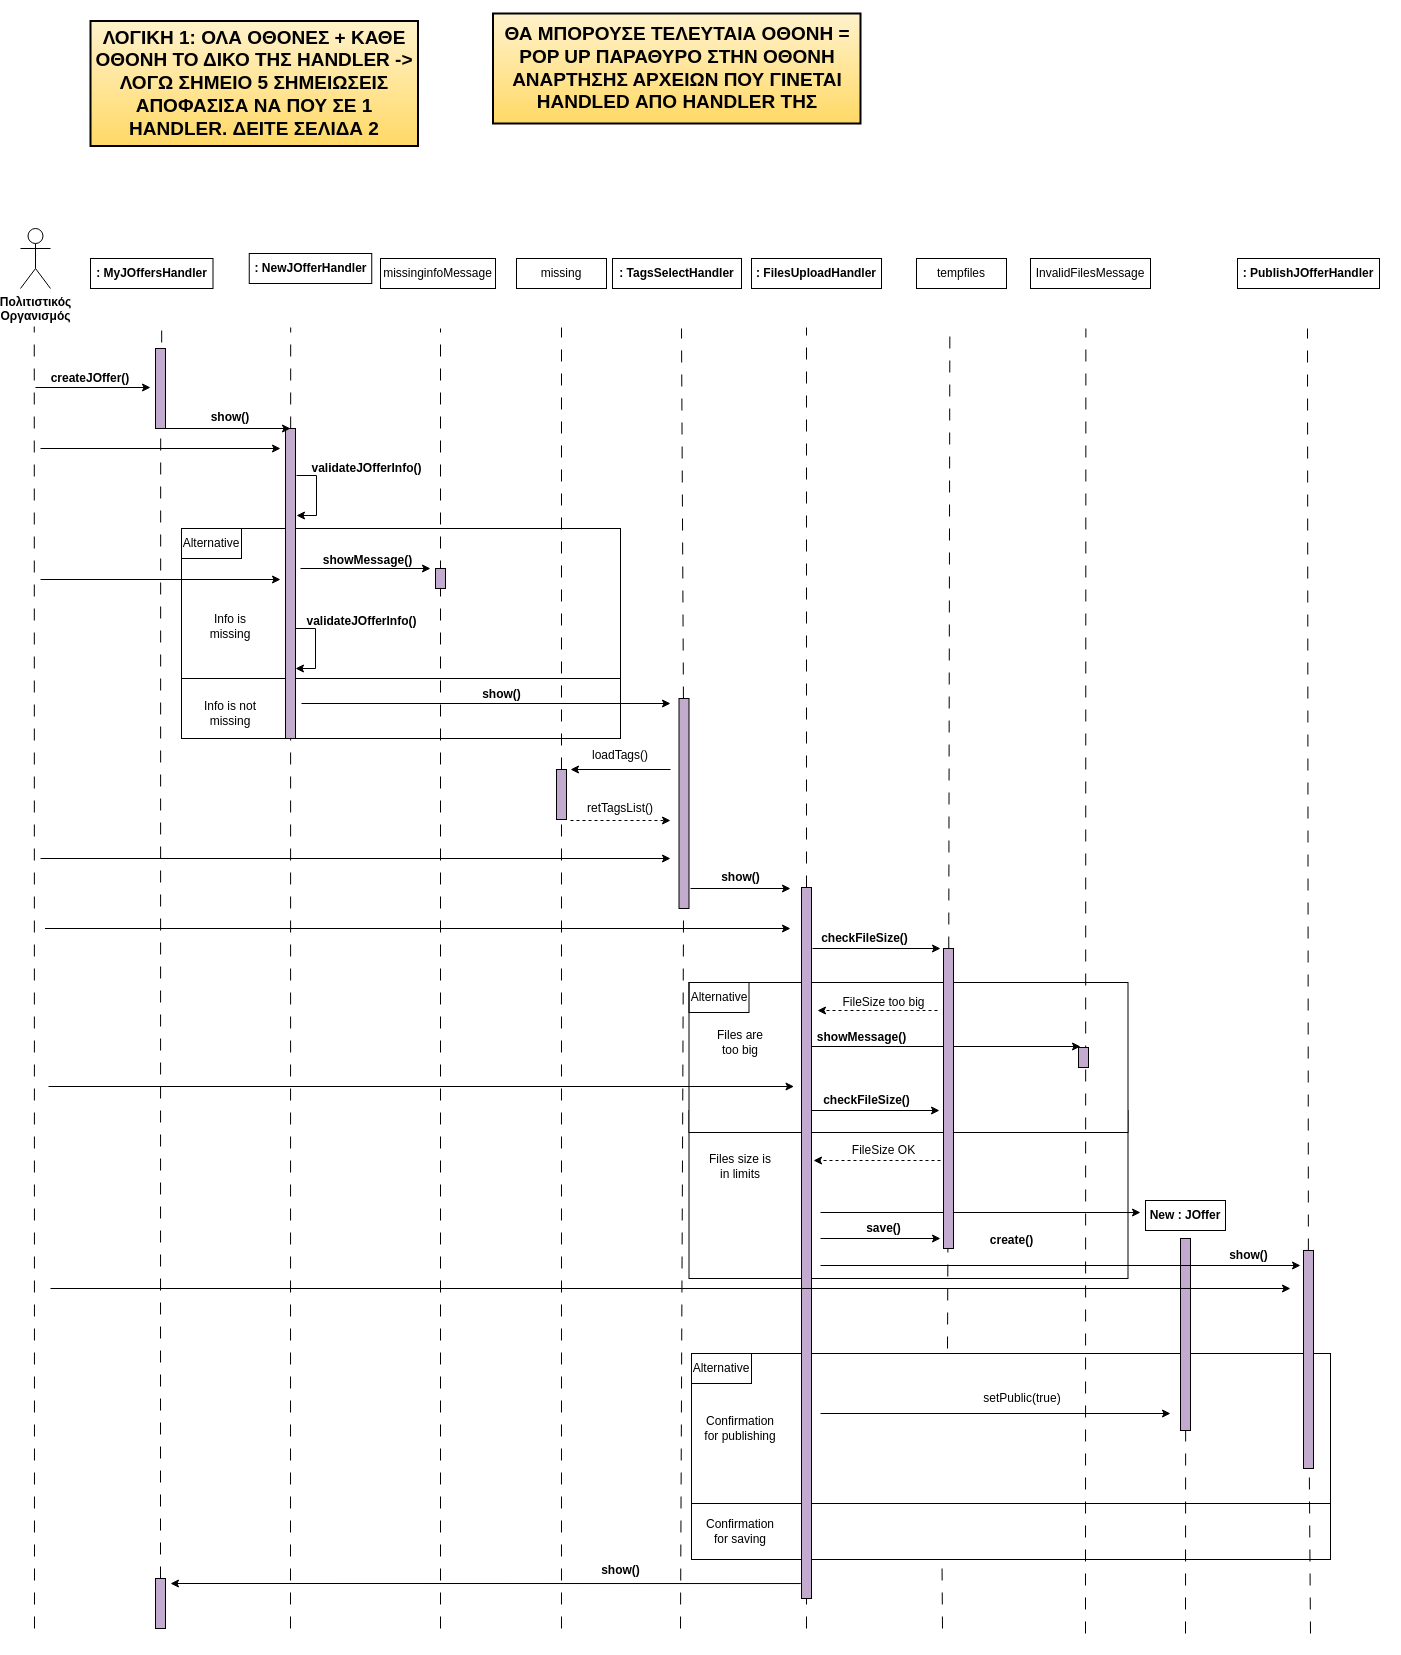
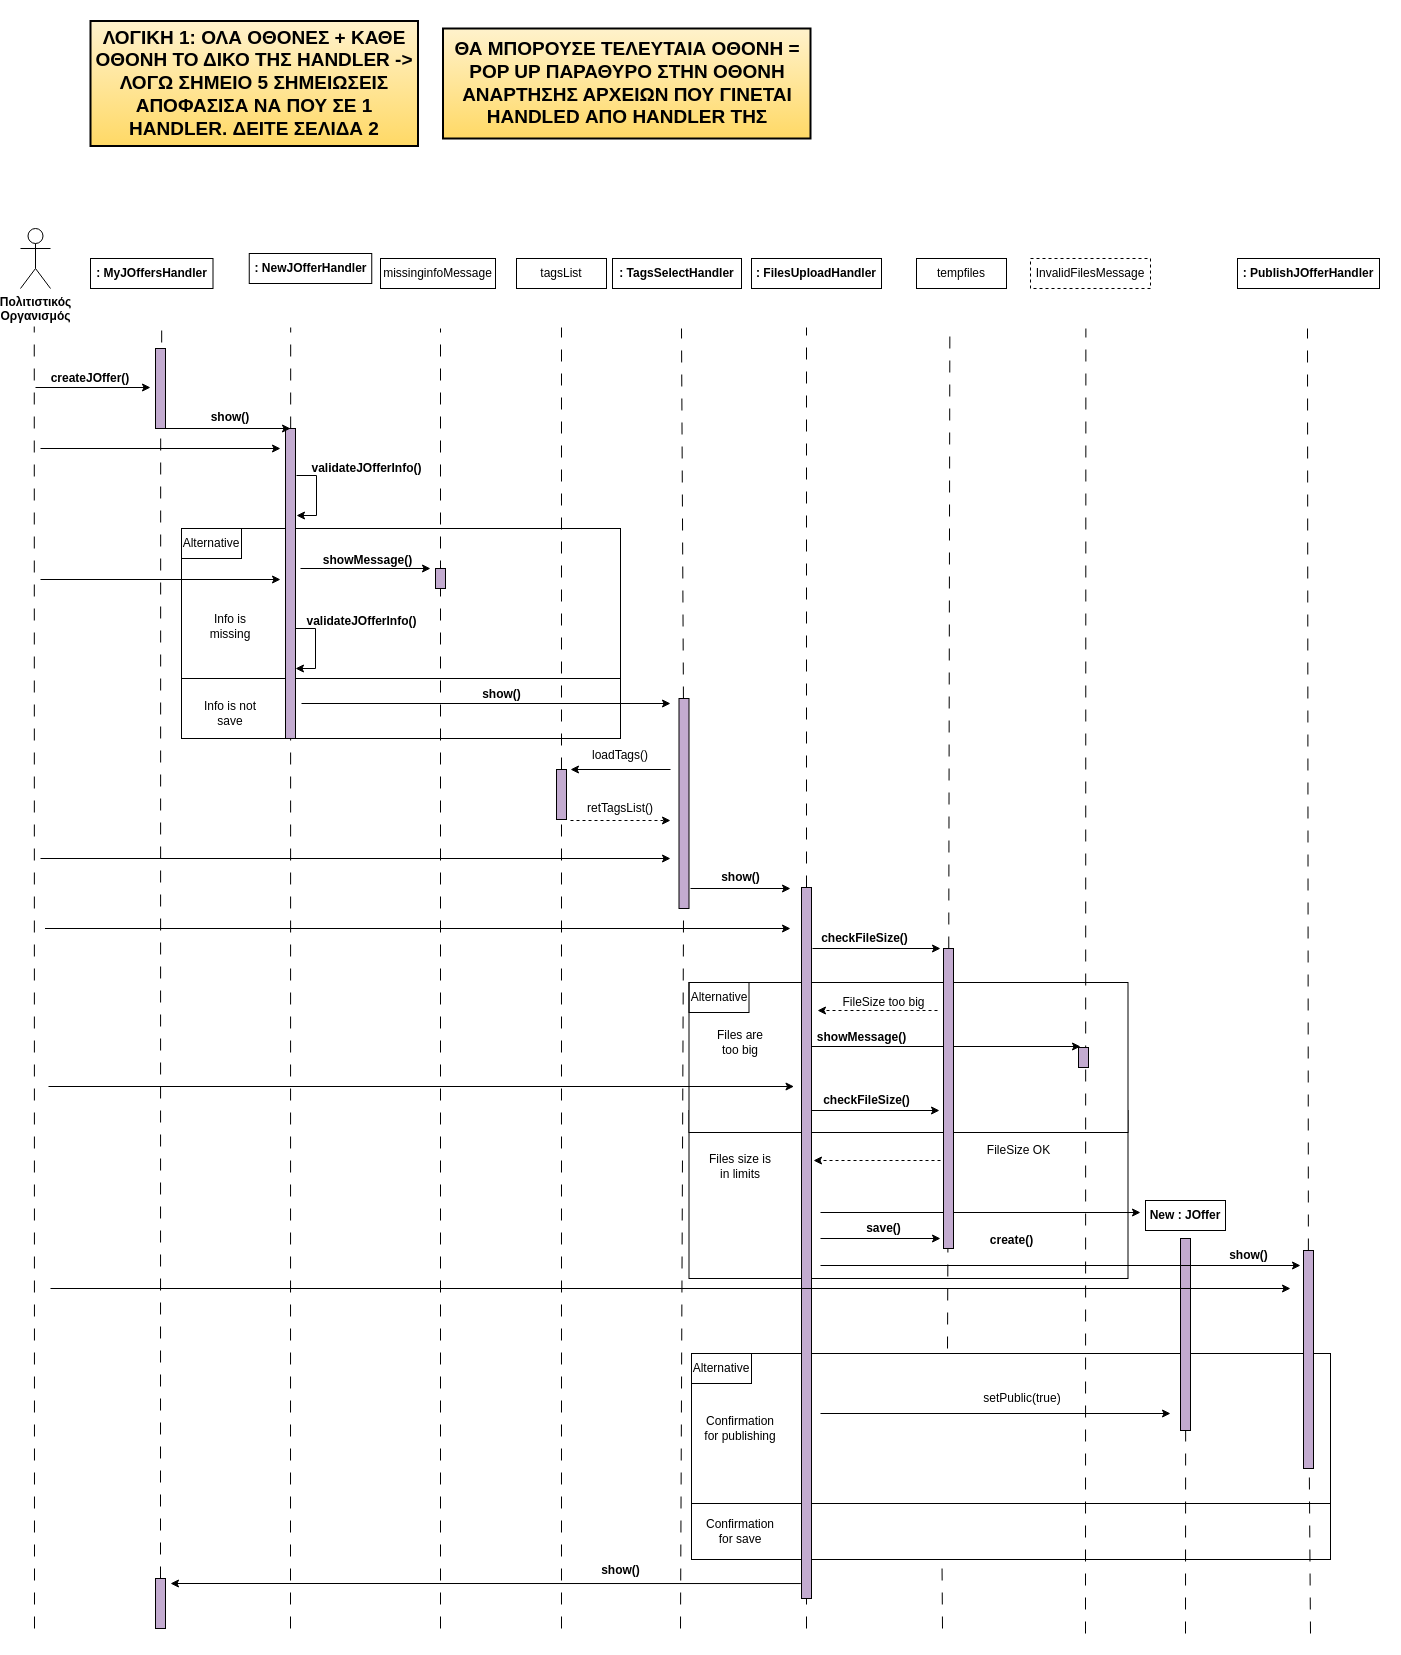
- <mxCell id="101" value="ΘΑ ΜΠΟΡΟΥΣΕ ΤΕΛΕΥΤΑΙΑ ΟΘΟΝΗ = POP UP ΠΑΡΑΘΥΡΟ ΣΤΗΝ ΟΘΟΝΗ ΑΝΑΡΤΗΣΗΣ ΑΡΧΕΙΩΝ ΠΟΥ ΓΙΝΕΤΑΙ HANDLED ΑΠΟ HANDLER ΤΗΣ" style="text;html=1;strokeColor=#000000;fillColor=#fff2cc;align=center;verticalAlign=middle;whiteSpace=wrap;rounded=0;fontSize=19;gradientColor=#ffd966;fontStyle=1;strokeWidth=2;" parent="1" vertex="1"><mxGeometry x="492.5" y="13" width="367.5" height="110" as="geometry" /></mxCell>
+ <mxCell id="101" value="ΘΑ ΜΠΟΡΟΥΣΕ ΤΕΛΕΥΤΑΙΑ ΟΘΟΝΗ = POP UP ΠΑΡΑΘΥΡΟ ΣΤΗΝ ΟΘΟΝΗ ΑΝΑΡΤΗΣΗΣ ΑΡΧΕΙΩΝ ΠΟΥ ΓΙΝΕΤΑΙ HANDLED ΑΠΟ HANDLER ΤΗΣ" style="text;html=1;strokeColor=#000000;fillColor=#fff2cc;align=center;verticalAlign=middle;whiteSpace=wrap;rounded=0;fontSize=19;gradientColor=#ffd966;fontStyle=1;strokeWidth=2;" parent="1" vertex="1"><mxGeometry x="442.5" y="28" width="367.5" height="110" as="geometry" /></mxCell>
- <mxCell id="39" value="missing" style="rounded=0;whiteSpace=wrap;html=1;" parent="1" vertex="1"><mxGeometry x="516" y="258" width="90" height="30" as="geometry" /></mxCell>
+ <mxCell id="39" value="tagsList" style="rounded=0;whiteSpace=wrap;html=1;" parent="1" vertex="1"><mxGeometry x="516" y="258" width="90" height="30" as="geometry" /></mxCell>
- <mxCell id="38" value="InvalidFilesMessage" style="rounded=0;whiteSpace=wrap;html=1;" parent="1" vertex="1"><mxGeometry x="1030" y="258" width="120" height="30" as="geometry" /></mxCell>
+ <mxCell id="38" value="InvalidFilesMessage" style="rounded=0;whiteSpace=wrap;html=1;dashed=1;" parent="1" vertex="1"><mxGeometry x="1030" y="258" width="120" height="30" as="geometry" /></mxCell>
- <mxCell id="52" value="Info is not missing" style="text;html=1;strokeColor=none;fillColor=none;align=center;verticalAlign=middle;whiteSpace=wrap;rounded=0;" parent="1" vertex="1"><mxGeometry x="200" y="698" width="60" height="30" as="geometry" /></mxCell>
+ <mxCell id="52" value="Info is not save" style="text;html=1;strokeColor=none;fillColor=none;align=center;verticalAlign=middle;whiteSpace=wrap;rounded=0;" parent="1" vertex="1"><mxGeometry x="200" y="698" width="60" height="30" as="geometry" /></mxCell>
- <mxCell id="92" value="FileSize OK" style="text;html=1;align=center;verticalAlign=middle;resizable=0;points=[];autosize=1;strokeColor=none;fillColor=none;spacing=0;" parent="1" vertex="1"><mxGeometry x="843" y="1140" width="80" height="20" as="geometry" /></mxCell>
+ <mxCell id="92" value="FileSize OK" style="text;html=1;align=center;verticalAlign=middle;resizable=0;points=[];autosize=1;strokeColor=none;fillColor=none;spacing=0;" parent="1" vertex="1"><mxGeometry x="978" y="1140" width="80" height="20" as="geometry" /></mxCell>
- <mxCell id="79" value="Confirmation for saving" style="text;html=1;strokeColor=none;fillColor=none;align=center;verticalAlign=middle;whiteSpace=wrap;rounded=0;" parent="1" vertex="1"><mxGeometry x="700" y="1516" width="80" height="30" as="geometry" /></mxCell>
+ <mxCell id="79" value="Confirmation for save" style="text;html=1;strokeColor=none;fillColor=none;align=center;verticalAlign=middle;whiteSpace=wrap;rounded=0;" parent="1" vertex="1"><mxGeometry x="700" y="1516" width="80" height="30" as="geometry" /></mxCell>
